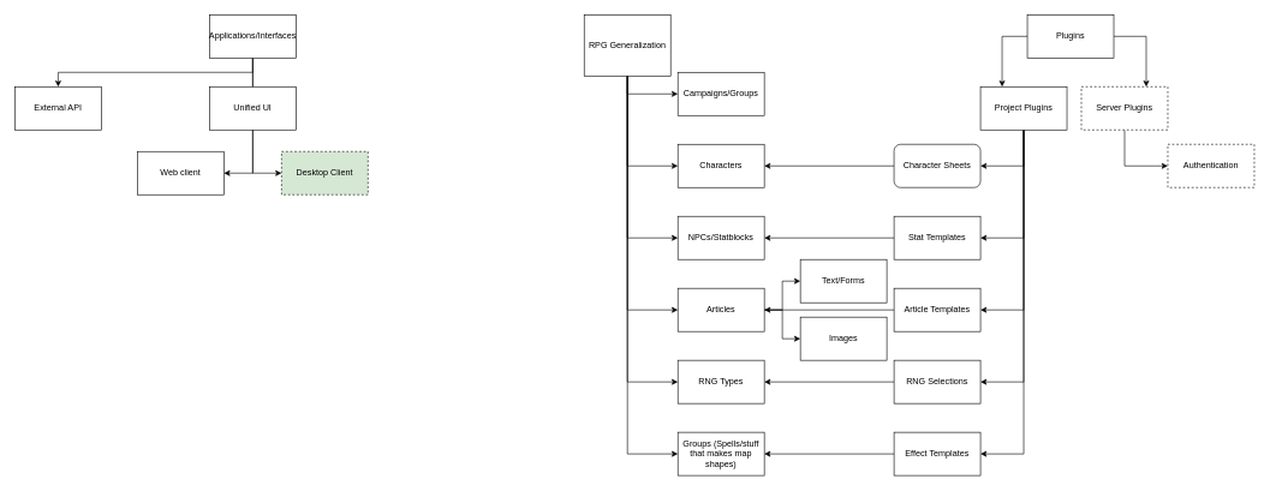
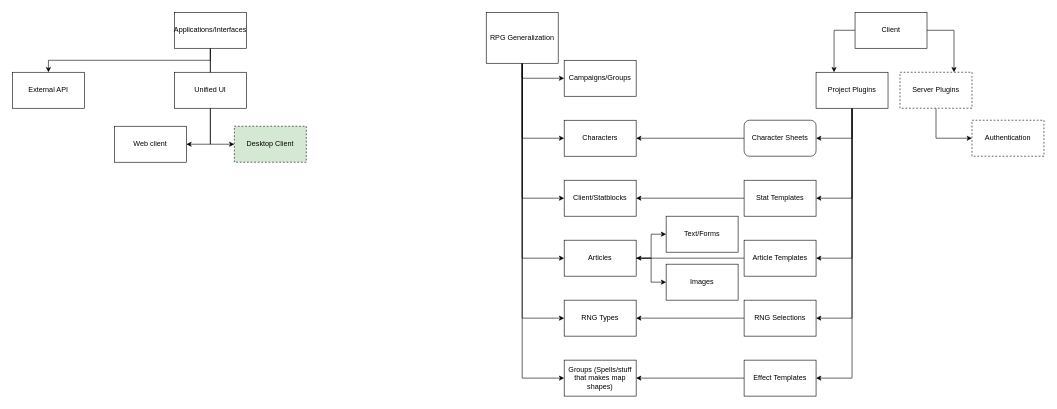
- <mxCell id="29" value="Plugins" style="rounded=0;whiteSpace=wrap;html=1;" vertex="1" parent="1"><mxGeometry x="1425" y="20" width="120" height="60" as="geometry" /></mxCell>
+ <mxCell id="29" value="Client" style="rounded=0;whiteSpace=wrap;html=1;" vertex="1" parent="1"><mxGeometry x="1425" y="20" width="120" height="60" as="geometry" /></mxCell>
- <mxCell id="19" value="NPCs/Statblocks" style="rounded=0;whiteSpace=wrap;html=1;" vertex="1" parent="1"><mxGeometry x="940" y="300" width="120" height="60" as="geometry" /></mxCell>
+ <mxCell id="19" value="Client/Statblocks" style="rounded=0;whiteSpace=wrap;html=1;" vertex="1" parent="1"><mxGeometry x="940" y="300" width="120" height="60" as="geometry" /></mxCell>
